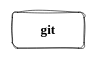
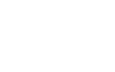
- <mxCell id="2" value="&lt;b&gt;&lt;font style=&quot;font-size: 22px;&quot; face=&quot;Times New Roman&quot;&gt;git&lt;/font&gt;&lt;/b&gt;" style="rounded=1;whiteSpace=wrap;html=1;sketch=1;curveFitting=1;jiggle=2;" vertex="1" parent="1"><mxGeometry x="20" y="20" width="120" height="60" as="geometry" /></mxCell>
